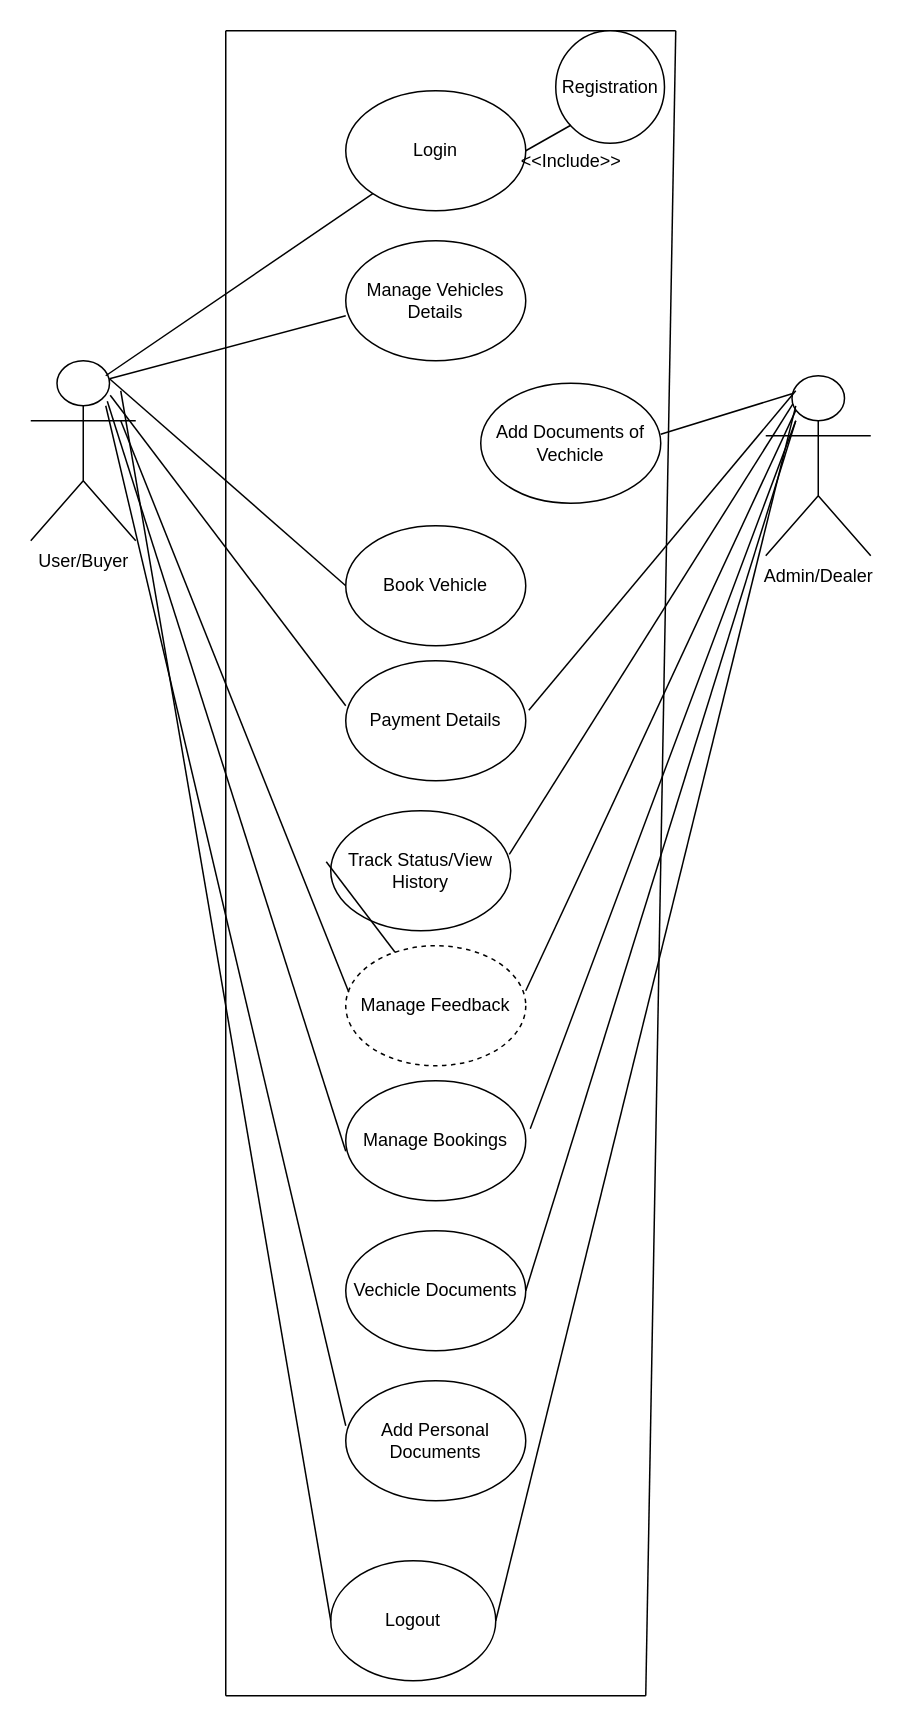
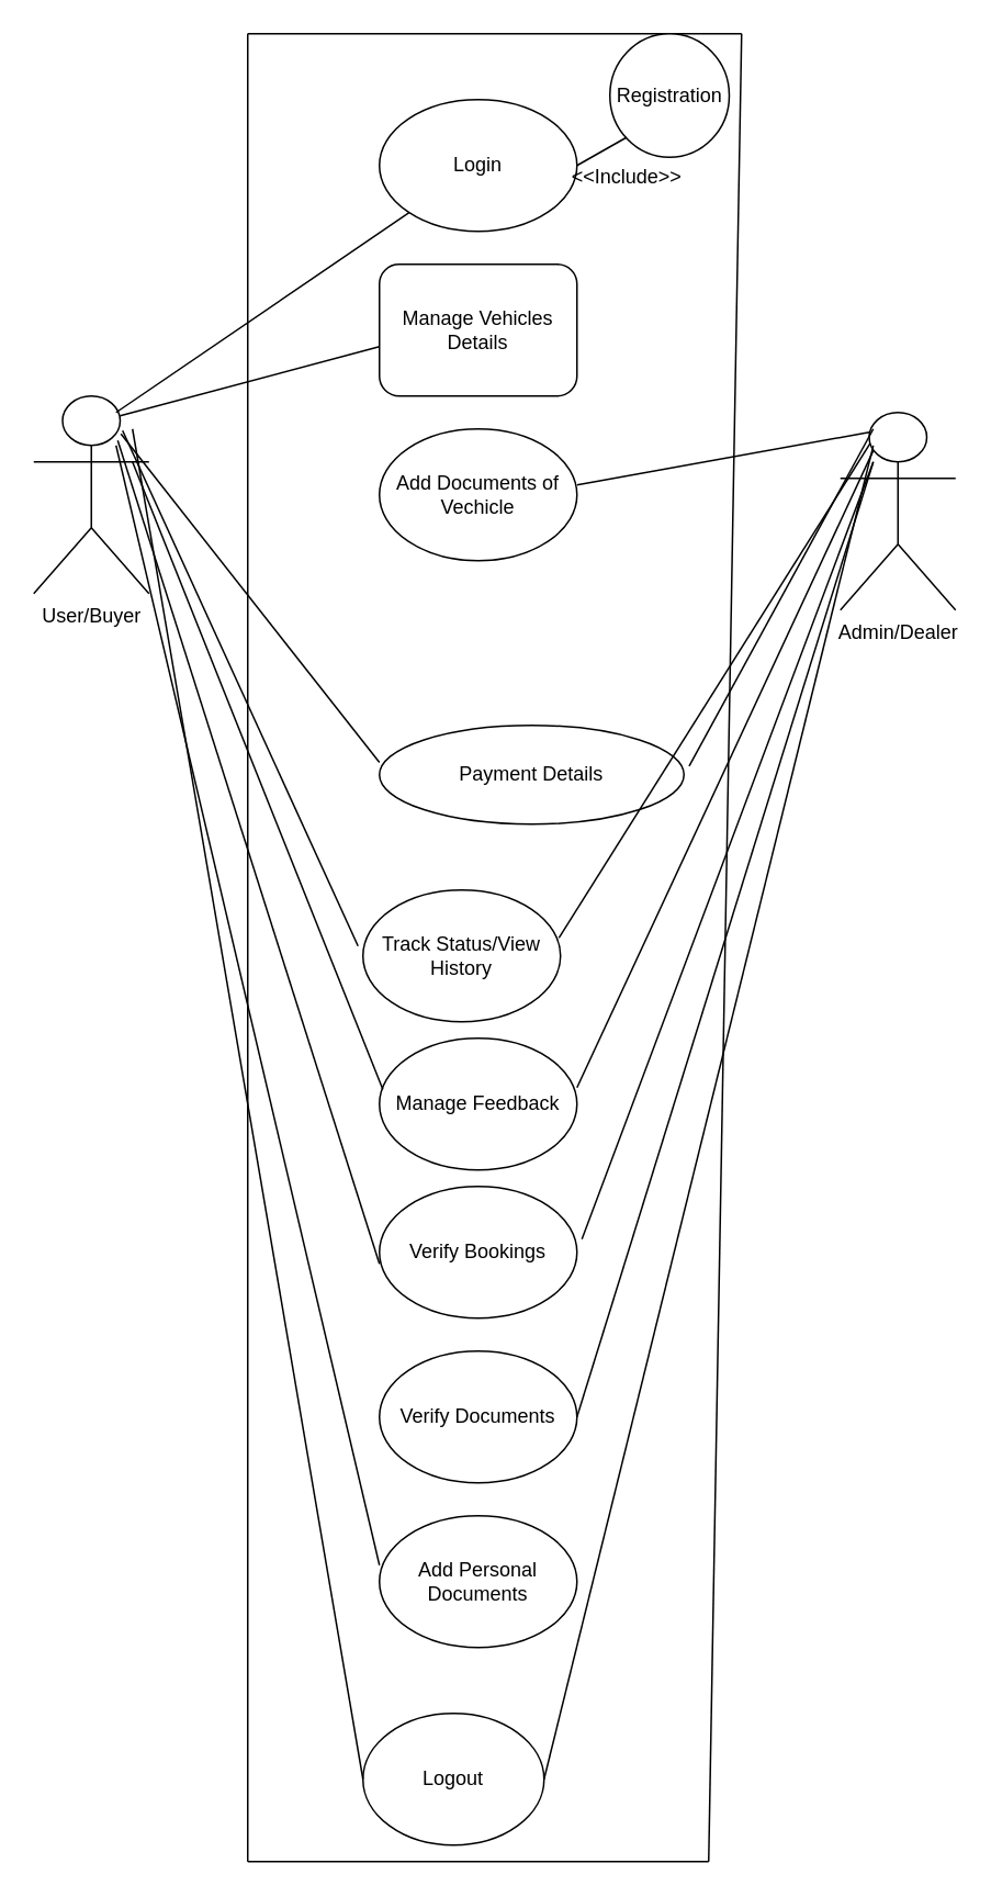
- <mxCell id="6" value="Manage Vehicles Details" style="ellipse;whiteSpace=wrap;html=1;" vertex="1" parent="1"><mxGeometry x="230" y="160" width="120" height="80" as="geometry" /></mxCell>
+ <mxCell id="6" value="Manage Vehicles Details" style="whiteSpace=wrap;html=1;rounded=1;" vertex="1" parent="1"><mxGeometry x="230" y="160" width="120" height="80" as="geometry" /></mxCell>
- <mxCell id="10" value="Add Documents of Vechicle" style="ellipse;whiteSpace=wrap;html=1;" vertex="1" parent="1"><mxGeometry x="320" y="255" width="120" height="80" as="geometry" /></mxCell>
+ <mxCell id="10" value="Add Documents of Vechicle" style="ellipse;whiteSpace=wrap;html=1;" vertex="1" parent="1"><mxGeometry x="230" y="260" width="120" height="80" as="geometry" /></mxCell>
- <mxCell id="21" value="" style="endArrow=none;html=1;entryX=0;entryY=0.5;entryDx=0;entryDy=0;exitX=0.75;exitY=0.1;exitDx=0;exitDy=0;exitPerimeter=0;" edge="1" parent="1" source="13" target="5"><mxGeometry width="50" height="50" relative="1" as="geometry"><mxPoint x="80" y="250" as="sourcePoint" /><mxPoint x="287.11" y="290.002" as="targetPoint" /></mxGeometry></mxCell>
- <mxCell id="5" value="Book Vehicle" style="ellipse;whiteSpace=wrap;html=1;" vertex="1" parent="1"><mxGeometry x="230" y="350" width="120" height="80" as="geometry" /></mxCell>
- <mxCell id="4" value="Payment Details" style="ellipse;whiteSpace=wrap;html=1;" vertex="1" parent="1"><mxGeometry x="230" y="440" width="120" height="80" as="geometry" /></mxCell>
+ <mxCell id="4" value="Payment Details" style="ellipse;whiteSpace=wrap;html=1;" vertex="1" parent="1"><mxGeometry x="230" y="440" width="185" height="60" as="geometry" /></mxCell>
- <mxCell id="24" value="" style="endArrow=none;html=1;exitX=-0.025;exitY=0.425;exitDx=0;exitDy=0;exitPerimeter=0;" edge="1" parent="1" source="2" target="8"><mxGeometry width="50" height="50" relative="1" as="geometry"><mxPoint x="130" y="310" as="sourcePoint" /><mxPoint x="317.11" y="187.972" as="targetPoint" /></mxGeometry></mxCell>
+ <mxCell id="24" value="" style="endArrow=none;html=1;exitX=-0.025;exitY=0.425;exitDx=0;exitDy=0;exitPerimeter=0;entryX=0.771;entryY=0.175;entryDx=0;entryDy=0;entryPerimeter=0;" edge="1" parent="1" source="2" target="13"><mxGeometry width="50" height="50" relative="1" as="geometry"><mxPoint x="130" y="310" as="sourcePoint" /><mxPoint x="317.11" y="187.972" as="targetPoint" /></mxGeometry></mxCell>
- <mxCell id="8" value="Manage Feedback" style="ellipse;whiteSpace=wrap;html=1;dashed=1;" vertex="1" parent="1"><mxGeometry x="230" y="630" width="120" height="80" as="geometry" /></mxCell>
+ <mxCell id="8" value="Manage Feedback" style="ellipse;whiteSpace=wrap;html=1;" vertex="1" parent="1"><mxGeometry x="230" y="630" width="120" height="80" as="geometry" /></mxCell>
- <mxCell id="9" value="Manage Bookings" style="ellipse;whiteSpace=wrap;html=1;" vertex="1" parent="1"><mxGeometry x="230" y="720" width="120" height="80" as="geometry" /></mxCell>
+ <mxCell id="9" value="Verify Bookings" style="ellipse;whiteSpace=wrap;html=1;" vertex="1" parent="1"><mxGeometry x="230" y="720" width="120" height="80" as="geometry" /></mxCell>
- <mxCell id="12" value="Vechicle Documents" style="ellipse;whiteSpace=wrap;html=1;" vertex="1" parent="1"><mxGeometry x="230" y="820" width="120" height="80" as="geometry" /></mxCell>
+ <mxCell id="12" value="Verify Documents" style="ellipse;whiteSpace=wrap;html=1;" vertex="1" parent="1"><mxGeometry x="230" y="820" width="120" height="80" as="geometry" /></mxCell>
